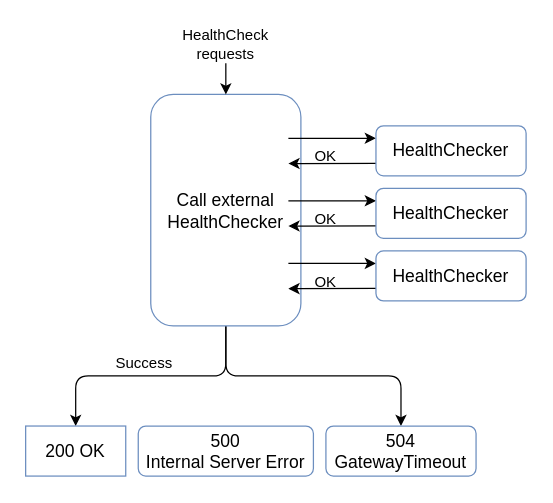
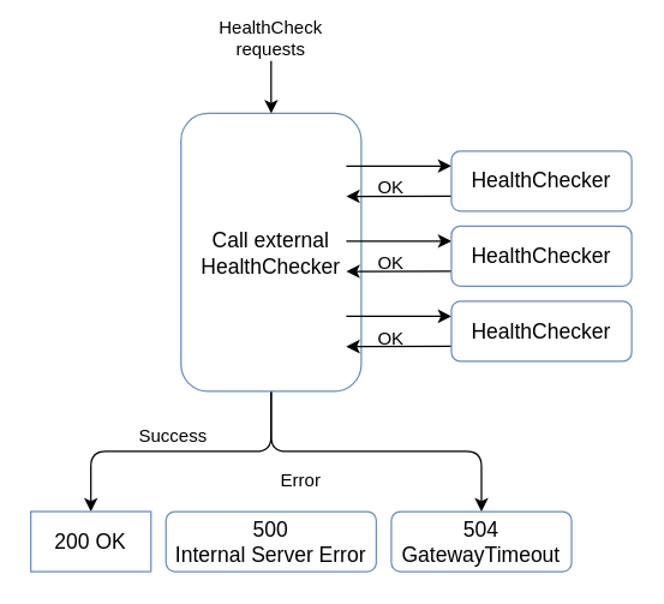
- <mxCell id="23" value="HealthCheck requests" style="text;html=1;strokeColor=none;fillColor=none;align=center;verticalAlign=middle;whiteSpace=wrap;rounded=0;" vertex="1" parent="1"><mxGeometry x="140" y="20" width="80" height="30" as="geometry" /></mxCell>
+ <mxCell id="23" value="HealthCheck requests" style="text;html=1;strokeColor=none;fillColor=none;align=center;verticalAlign=middle;whiteSpace=wrap;rounded=0;" vertex="1" parent="1"><mxGeometry x="140" y="10" width="80" height="30" as="geometry" /></mxCell>
+ <mxCell id="18" value="Error" style="text;html=1;strokeColor=none;fillColor=none;align=center;verticalAlign=middle;whiteSpace=wrap;rounded=0;" vertex="1" parent="1"><mxGeometry x="180" y="310" width="40" height="20" as="geometry" /></mxCell>
